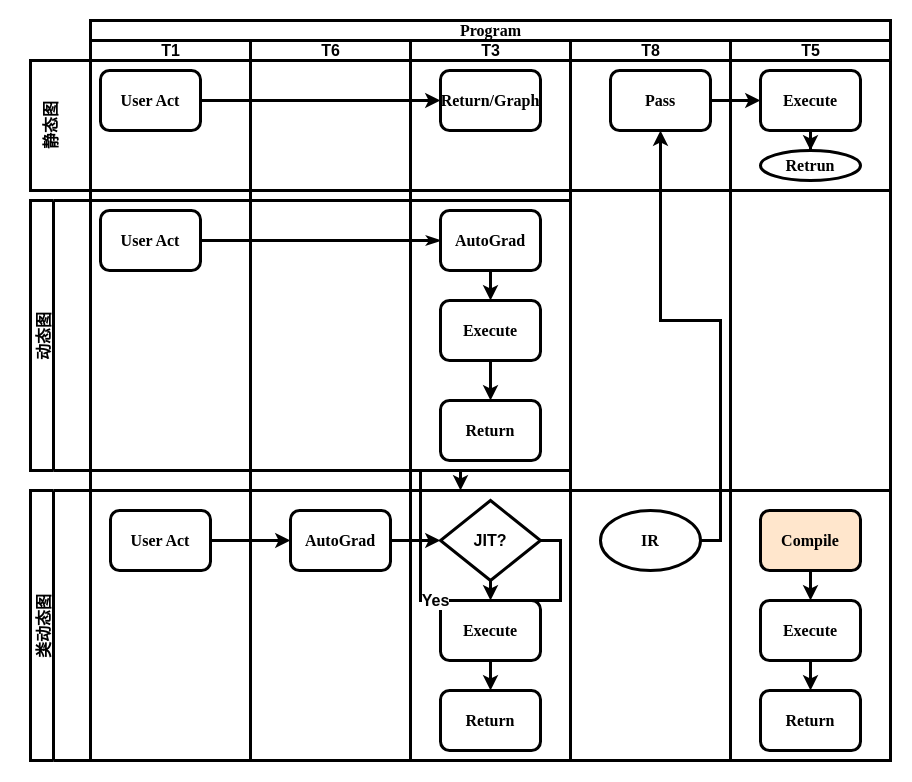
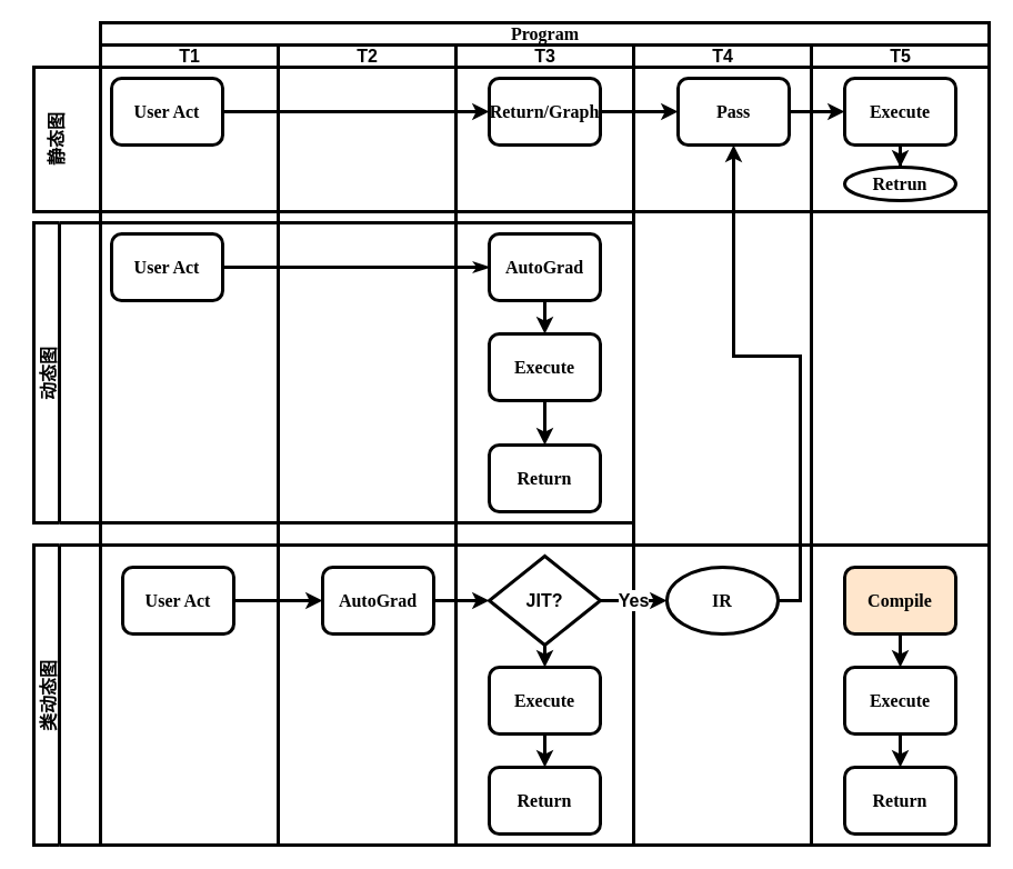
- <mxCell id="9" value="T6" style="swimlane;html=1;startSize=20;fontStyle=1;fontSize=16;strokeWidth=3;" parent="3" vertex="1"><mxGeometry x="160" y="20" width="160" height="720" as="geometry" /></mxCell>
+ <mxCell id="9" value="T2" style="swimlane;html=1;startSize=20;fontStyle=1;fontSize=16;strokeWidth=3;" parent="3" vertex="1"><mxGeometry x="160" y="20" width="160" height="720" as="geometry" /></mxCell>
- <mxCell id="23" value="T8" style="swimlane;html=1;startSize=20;fontStyle=1;fontSize=16;strokeWidth=3;" parent="3" vertex="1"><mxGeometry x="480" y="20" width="160" height="720" as="geometry" /></mxCell>
+ <mxCell id="23" value="T4" style="swimlane;html=1;startSize=20;fontStyle=1;fontSize=16;strokeWidth=3;" parent="3" vertex="1"><mxGeometry x="480" y="20" width="160" height="720" as="geometry" /></mxCell>
+ <mxCell id="36" style="edgeStyle=orthogonalEdgeStyle;rounded=0;orthogonalLoop=1;jettySize=auto;html=1;exitX=1;exitY=0.5;exitDx=0;exitDy=0;entryX=0;entryY=0.5;entryDx=0;entryDy=0;fontStyle=1;fontSize=16;strokeWidth=3;" edge="1" parent="3" source="12" target="25"><mxGeometry relative="1" as="geometry" /></mxCell>
- <mxCell id="41" value="Yes" style="edgeStyle=orthogonalEdgeStyle;rounded=0;orthogonalLoop=1;jettySize=auto;html=1;exitX=1;exitY=0.5;exitDx=0;exitDy=0;fontStyle=1;fontSize=16;strokeWidth=3;" edge="1" parent="3" source="22" target="42"><mxGeometry relative="1" as="geometry" /></mxCell>
+ <mxCell id="41" value="Yes" style="edgeStyle=orthogonalEdgeStyle;rounded=0;orthogonalLoop=1;jettySize=auto;html=1;exitX=1;exitY=0.5;exitDx=0;exitDy=0;entryX=0;entryY=0.5;entryDx=0;entryDy=0;fontStyle=1;fontSize=16;strokeWidth=3;" edge="1" parent="3" source="22" target="24"><mxGeometry relative="1" as="geometry" /></mxCell>
